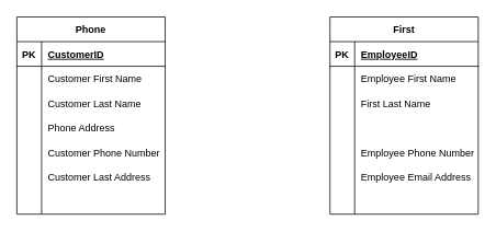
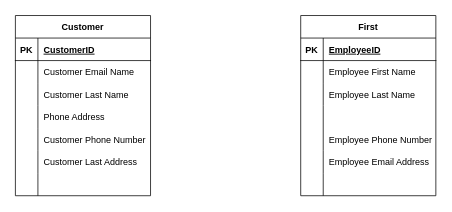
- <mxCell id="23" value="Phone" style="shape=table;startSize=30;container=1;collapsible=1;childLayout=tableLayout;fixedRows=1;rowLines=0;fontStyle=1;align=center;resizeLast=1;" vertex="1" parent="1"><mxGeometry x="20" y="20" width="180" height="240" as="geometry" /></mxCell>
+ <mxCell id="23" value="Customer" style="shape=table;startSize=30;container=1;collapsible=1;childLayout=tableLayout;fixedRows=1;rowLines=0;fontStyle=1;align=center;resizeLast=1;" vertex="1" parent="1"><mxGeometry x="20" y="20" width="180" height="240" as="geometry" /></mxCell>
- <mxCell id="29" value="Customer First Name" style="shape=partialRectangle;connectable=0;fillColor=none;top=0;left=0;bottom=0;right=0;align=left;spacingLeft=6;overflow=hidden;" vertex="1" parent="27"><mxGeometry x="30" width="150" height="30" as="geometry" /></mxCell>
+ <mxCell id="29" value="Customer Email Name" style="shape=partialRectangle;connectable=0;fillColor=none;top=0;left=0;bottom=0;right=0;align=left;spacingLeft=6;overflow=hidden;" vertex="1" parent="27"><mxGeometry x="30" width="150" height="30" as="geometry" /></mxCell>
- <mxCell id="11" value="First Last Name" style="shape=partialRectangle;connectable=0;fillColor=none;top=0;left=0;bottom=0;right=0;align=left;spacingLeft=6;overflow=hidden;" vertex="1" parent="9"><mxGeometry x="30" width="150" height="30" as="geometry" /></mxCell>
+ <mxCell id="11" value="Employee Last Name" style="shape=partialRectangle;connectable=0;fillColor=none;top=0;left=0;bottom=0;right=0;align=left;spacingLeft=6;overflow=hidden;" vertex="1" parent="9"><mxGeometry x="30" width="150" height="30" as="geometry" /></mxCell>
